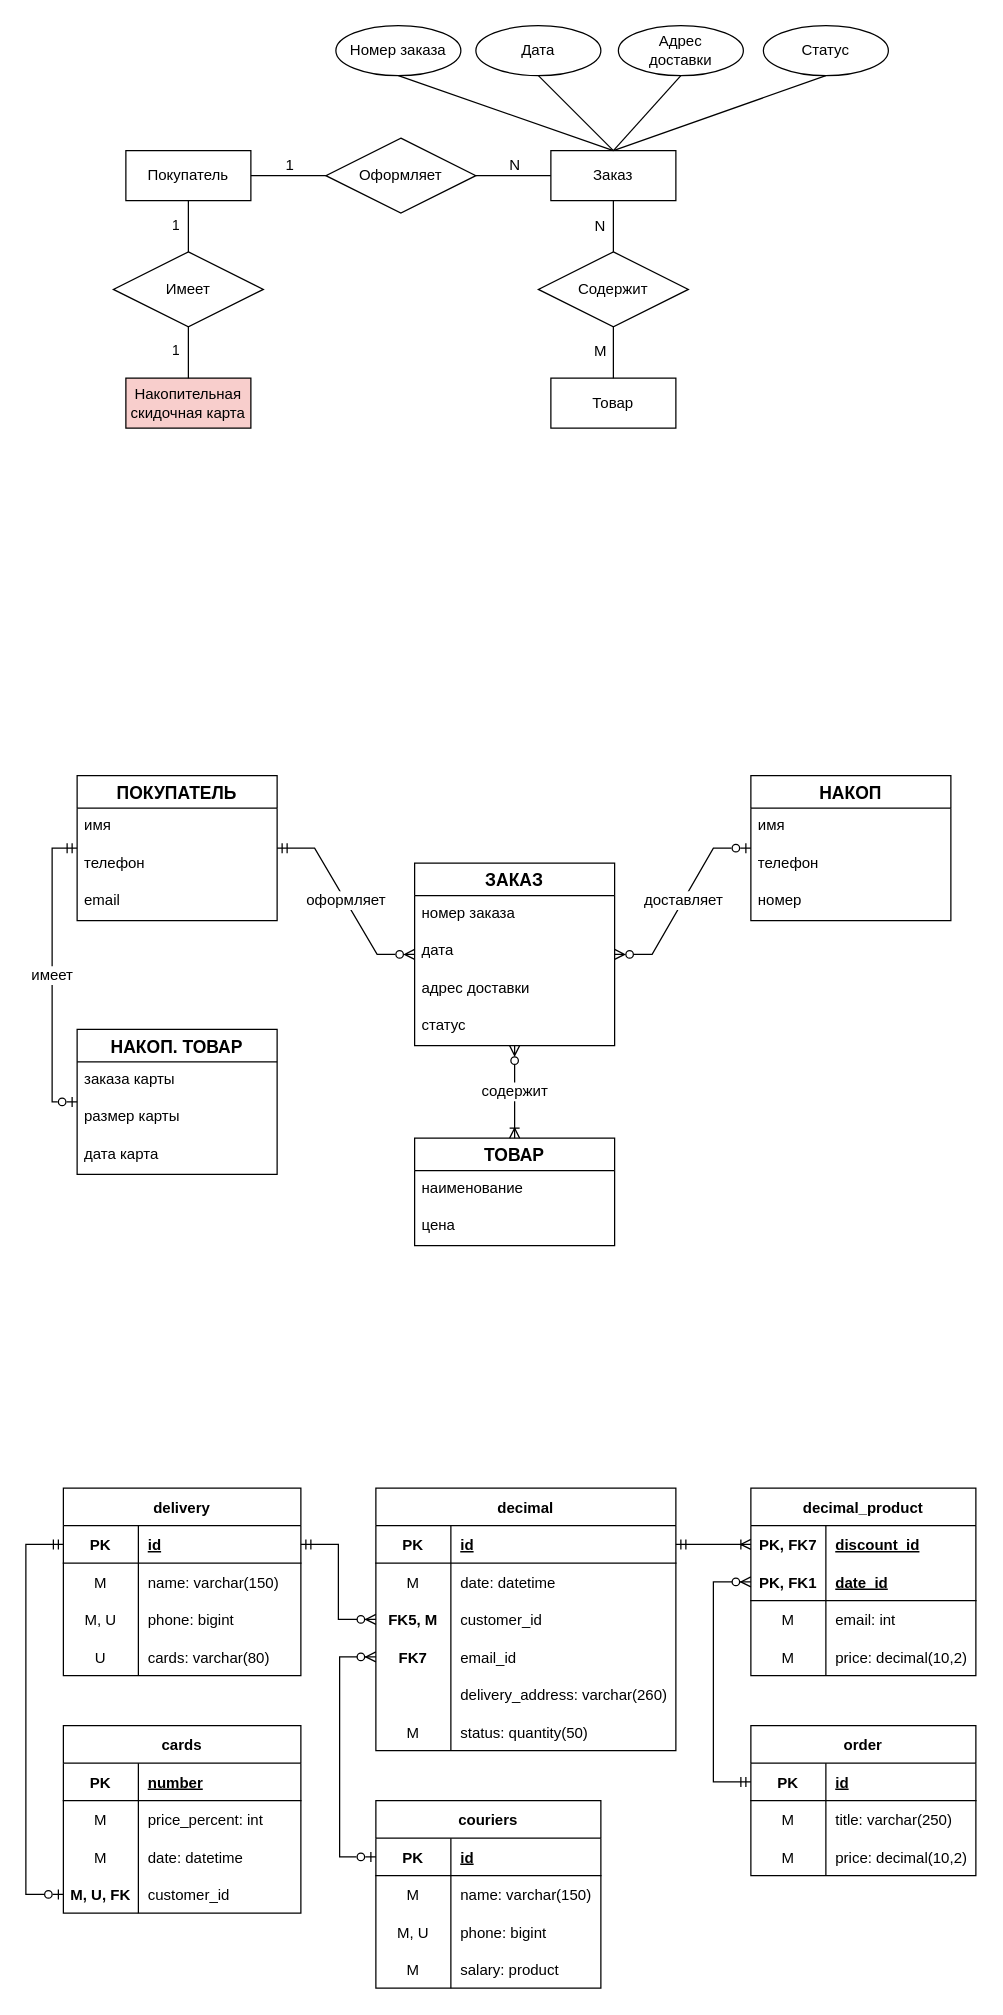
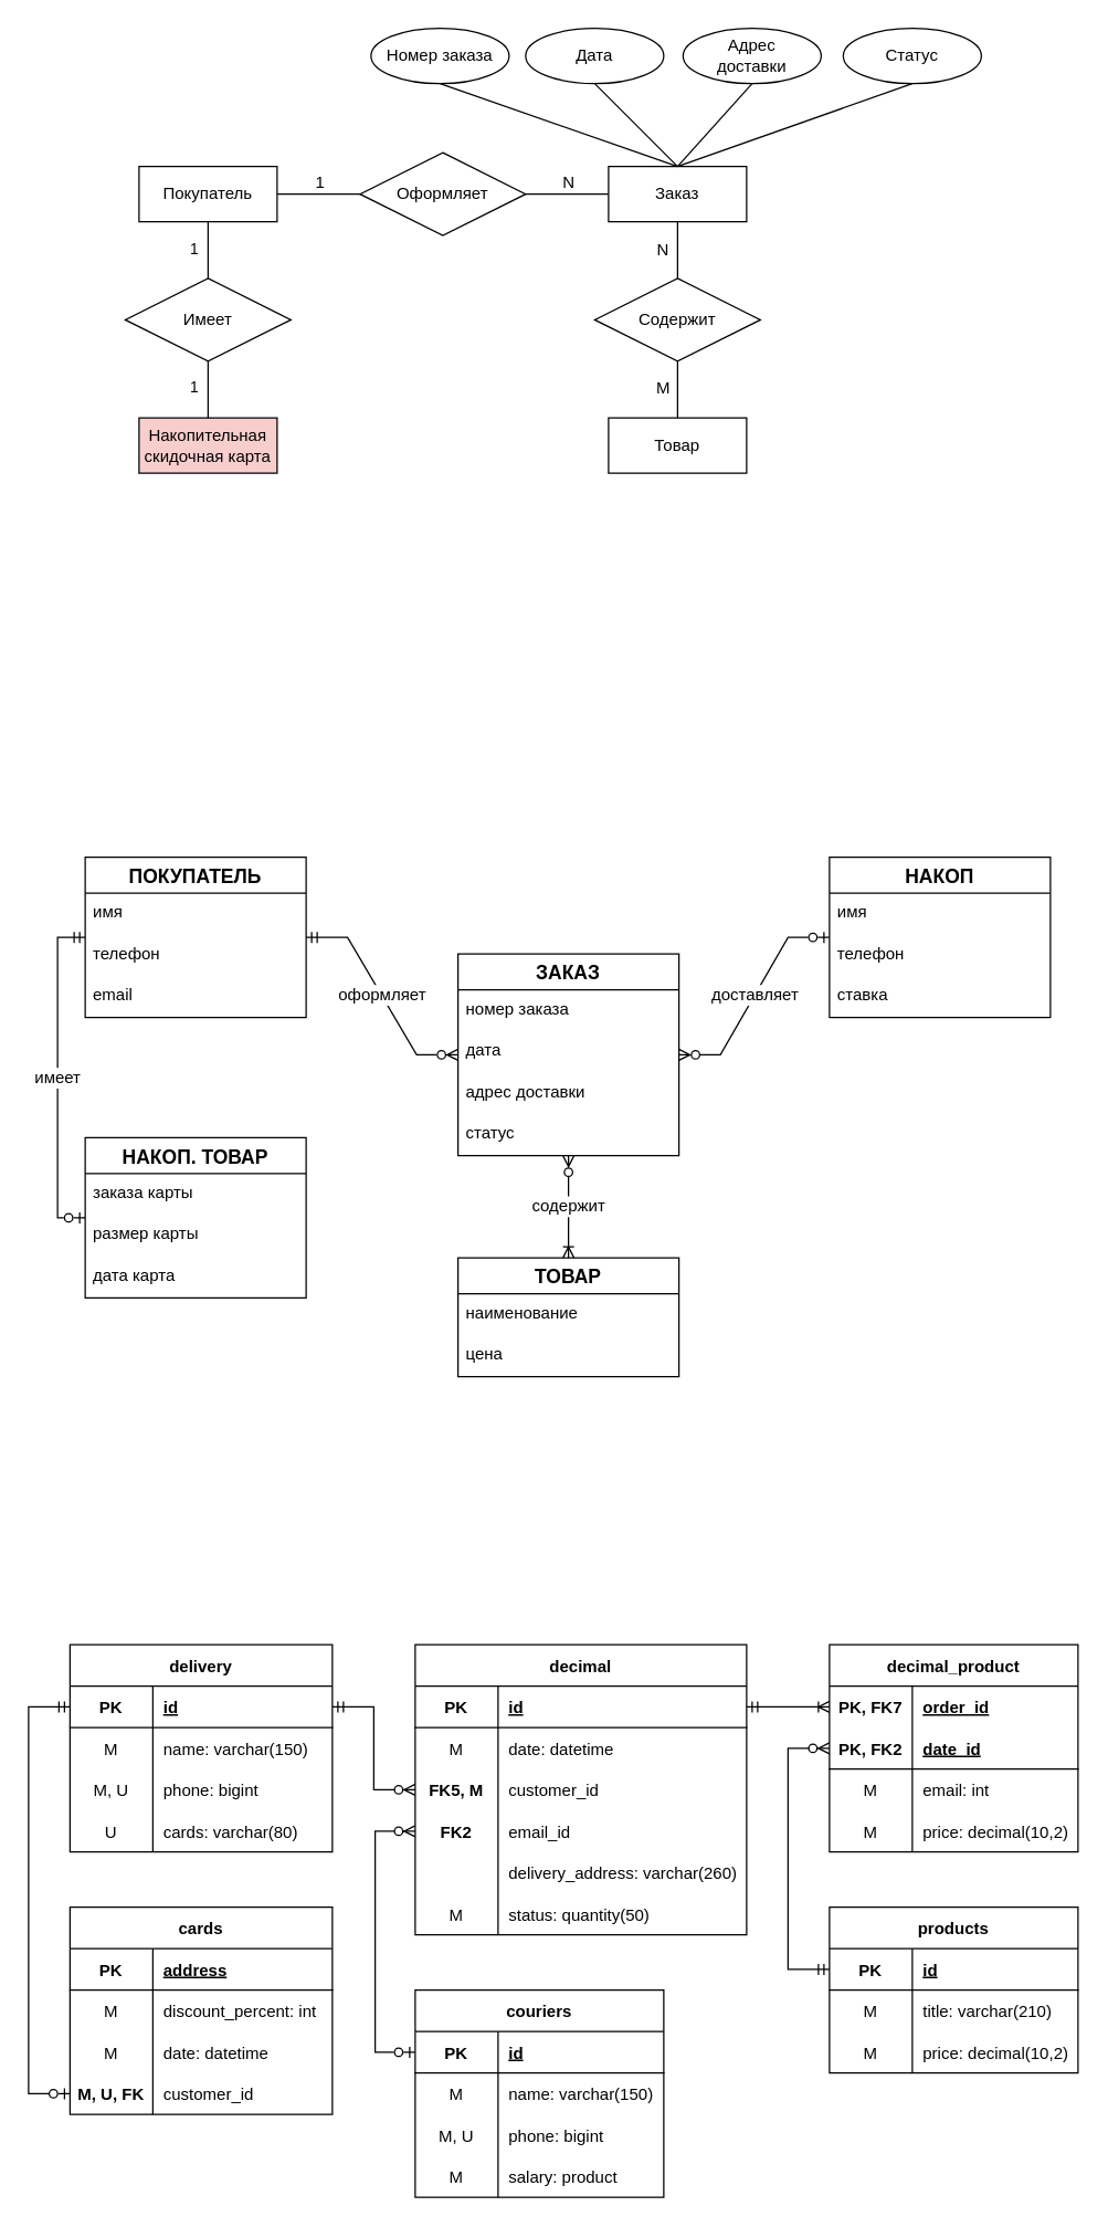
- <mxCell id="39" value="номер" style="text;strokeColor=none;fillColor=none;spacingLeft=4;spacingRight=4;overflow=hidden;rotatable=0;points=[[0,0.5],[1,0.5]];portConstraint=eastwest;fontSize=12;" parent="36" vertex="1"><mxGeometry y="86" width="160" height="30" as="geometry" /></mxCell>
+ <mxCell id="39" value="ставка" style="text;strokeColor=none;fillColor=none;spacingLeft=4;spacingRight=4;overflow=hidden;rotatable=0;points=[[0,0.5],[1,0.5]];portConstraint=eastwest;fontSize=12;" parent="36" vertex="1"><mxGeometry y="86" width="160" height="30" as="geometry" /></mxCell>
- <mxCell id="56" value="discount_id" style="shape=partialRectangle;connectable=0;fillColor=none;top=0;left=0;bottom=0;right=0;align=left;spacingLeft=6;fontStyle=5;overflow=hidden;" parent="54" vertex="1"><mxGeometry x="60" width="120" height="30" as="geometry"><mxRectangle width="120" height="30" as="alternateBounds" /></mxGeometry></mxCell>
+ <mxCell id="56" value="order_id" style="shape=partialRectangle;connectable=0;fillColor=none;top=0;left=0;bottom=0;right=0;align=left;spacingLeft=6;fontStyle=5;overflow=hidden;" parent="54" vertex="1"><mxGeometry x="60" width="120" height="30" as="geometry"><mxRectangle width="120" height="30" as="alternateBounds" /></mxGeometry></mxCell>
- <mxCell id="58" value="PK, FK1" style="shape=partialRectangle;connectable=0;fillColor=none;top=0;left=0;bottom=0;right=0;fontStyle=1;overflow=hidden;" parent="57" vertex="1"><mxGeometry width="60" height="30" as="geometry"><mxRectangle width="60" height="30" as="alternateBounds" /></mxGeometry></mxCell>
+ <mxCell id="58" value="PK, FK2" style="shape=partialRectangle;connectable=0;fillColor=none;top=0;left=0;bottom=0;right=0;fontStyle=1;overflow=hidden;" parent="57" vertex="1"><mxGeometry width="60" height="30" as="geometry"><mxRectangle width="60" height="30" as="alternateBounds" /></mxGeometry></mxCell>
- <mxCell id="87" value="FK7" style="shape=partialRectangle;connectable=0;fillColor=none;top=0;left=0;bottom=0;right=0;editable=1;overflow=hidden;fontStyle=1" parent="86" vertex="1"><mxGeometry width="60" height="30" as="geometry"><mxRectangle width="60" height="30" as="alternateBounds" /></mxGeometry></mxCell>
+ <mxCell id="87" value="FK2" style="shape=partialRectangle;connectable=0;fillColor=none;top=0;left=0;bottom=0;right=0;editable=1;overflow=hidden;fontStyle=1" parent="86" vertex="1"><mxGeometry width="60" height="30" as="geometry"><mxRectangle width="60" height="30" as="alternateBounds" /></mxGeometry></mxCell>
- <mxCell id="66" value="order" style="shape=table;startSize=30;container=1;collapsible=1;childLayout=tableLayout;fixedRows=1;rowLines=0;fontStyle=1;align=center;resizeLast=1;" parent="1" vertex="1"><mxGeometry x="600" y="1380" width="180" height="120" as="geometry" /></mxCell>
+ <mxCell id="66" value="products" style="shape=table;startSize=30;container=1;collapsible=1;childLayout=tableLayout;fixedRows=1;rowLines=0;fontStyle=1;align=center;resizeLast=1;" parent="1" vertex="1"><mxGeometry x="600" y="1380" width="180" height="120" as="geometry" /></mxCell>
- <mxCell id="126" value="number" style="shape=partialRectangle;connectable=0;fillColor=none;top=0;left=0;bottom=0;right=0;align=left;spacingLeft=6;fontStyle=5;overflow=hidden;" parent="124" vertex="1"><mxGeometry x="60" width="130" height="30" as="geometry"><mxRectangle width="130" height="30" as="alternateBounds" /></mxGeometry></mxCell>
+ <mxCell id="126" value="address" style="shape=partialRectangle;connectable=0;fillColor=none;top=0;left=0;bottom=0;right=0;align=left;spacingLeft=6;fontStyle=5;overflow=hidden;" parent="124" vertex="1"><mxGeometry x="60" width="130" height="30" as="geometry"><mxRectangle width="130" height="30" as="alternateBounds" /></mxGeometry></mxCell>
- <mxCell id="129" value="price_percent: int" style="shape=partialRectangle;connectable=0;fillColor=none;top=0;left=0;bottom=0;right=0;align=left;spacingLeft=6;overflow=hidden;" parent="127" vertex="1"><mxGeometry x="60" width="130" height="30" as="geometry"><mxRectangle width="130" height="30" as="alternateBounds" /></mxGeometry></mxCell>
+ <mxCell id="129" value="discount_percent: int" style="shape=partialRectangle;connectable=0;fillColor=none;top=0;left=0;bottom=0;right=0;align=left;spacingLeft=6;overflow=hidden;" parent="127" vertex="1"><mxGeometry x="60" width="130" height="30" as="geometry"><mxRectangle width="130" height="30" as="alternateBounds" /></mxGeometry></mxCell>
- <mxCell id="72" value="title: varchar(250)" style="shape=partialRectangle;connectable=0;fillColor=none;top=0;left=0;bottom=0;right=0;align=left;spacingLeft=6;overflow=hidden;" parent="70" vertex="1"><mxGeometry x="60" width="120" height="30" as="geometry"><mxRectangle width="120" height="30" as="alternateBounds" /></mxGeometry></mxCell>
+ <mxCell id="72" value="title: varchar(210)" style="shape=partialRectangle;connectable=0;fillColor=none;top=0;left=0;bottom=0;right=0;align=left;spacingLeft=6;overflow=hidden;" parent="70" vertex="1"><mxGeometry x="60" width="120" height="30" as="geometry"><mxRectangle width="120" height="30" as="alternateBounds" /></mxGeometry></mxCell>
